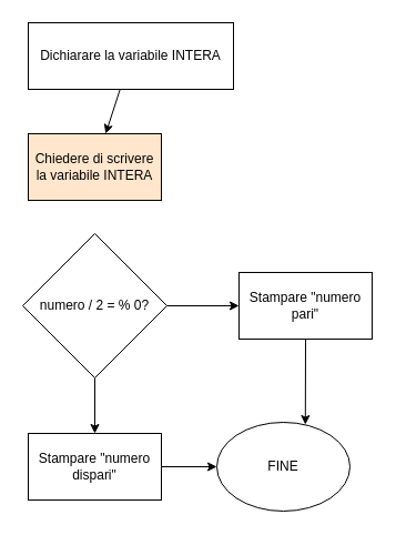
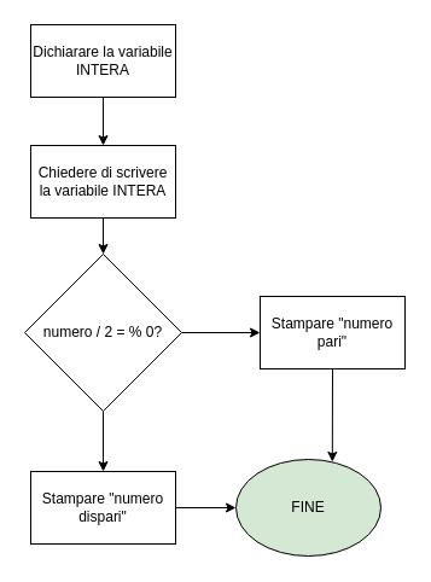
- <mxCell id="3" value="Dichiarare la variabile INTERA" style="rounded=0;whiteSpace=wrap;html=1;" vertex="1" parent="1"><mxGeometry x="25" y="20" width="185" height="60" as="geometry" /></mxCell>
+ <mxCell id="3" value="Dichiarare la variabile INTERA" style="rounded=0;whiteSpace=wrap;html=1;" vertex="1" parent="1"><mxGeometry x="25" y="20" width="120" height="60" as="geometry" /></mxCell>
- <mxCell id="5" value="Chiedere di scrivere la variabile INTERA" style="rounded=0;whiteSpace=wrap;html=1;fillColor=#ffe6cc;" vertex="1" parent="1"><mxGeometry x="25" y="120" width="120" height="60" as="geometry" /></mxCell>
+ <mxCell id="5" value="Chiedere di scrivere la variabile INTERA" style="rounded=0;whiteSpace=wrap;html=1;" vertex="1" parent="1"><mxGeometry x="25" y="120" width="120" height="60" as="geometry" /></mxCell>
+ <mxCell id="4" value="" style="edgeStyle=none;html=1;" edge="1" parent="1" source="5" target="8"><mxGeometry relative="1" as="geometry" /></mxCell>
- <mxCell id="13" value="FINE" style="ellipse;whiteSpace=wrap;html=1;" vertex="1" parent="1"><mxGeometry x="195" y="380" width="120" height="80" as="geometry" /></mxCell>
+ <mxCell id="13" value="FINE" style="ellipse;whiteSpace=wrap;html=1;fillColor=#d5e8d4;" vertex="1" parent="1"><mxGeometry x="195" y="380" width="120" height="80" as="geometry" /></mxCell>
